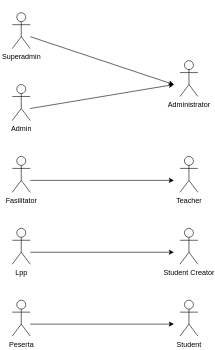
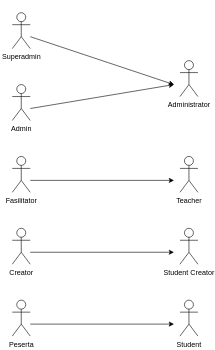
- <mxCell id="5" value="Lpp" style="shape=umlActor;verticalLabelPosition=bottom;labelBackgroundColor=#ffffff;verticalAlign=top;html=1;outlineConnect=0;" parent="1" vertex="1"><mxGeometry x="20" y="380" width="30" height="60" as="geometry" /></mxCell>
+ <mxCell id="5" value="Creator" style="shape=umlActor;verticalLabelPosition=bottom;labelBackgroundColor=#ffffff;verticalAlign=top;html=1;outlineConnect=0;" parent="1" vertex="1"><mxGeometry x="20" y="380" width="30" height="60" as="geometry" /></mxCell>
